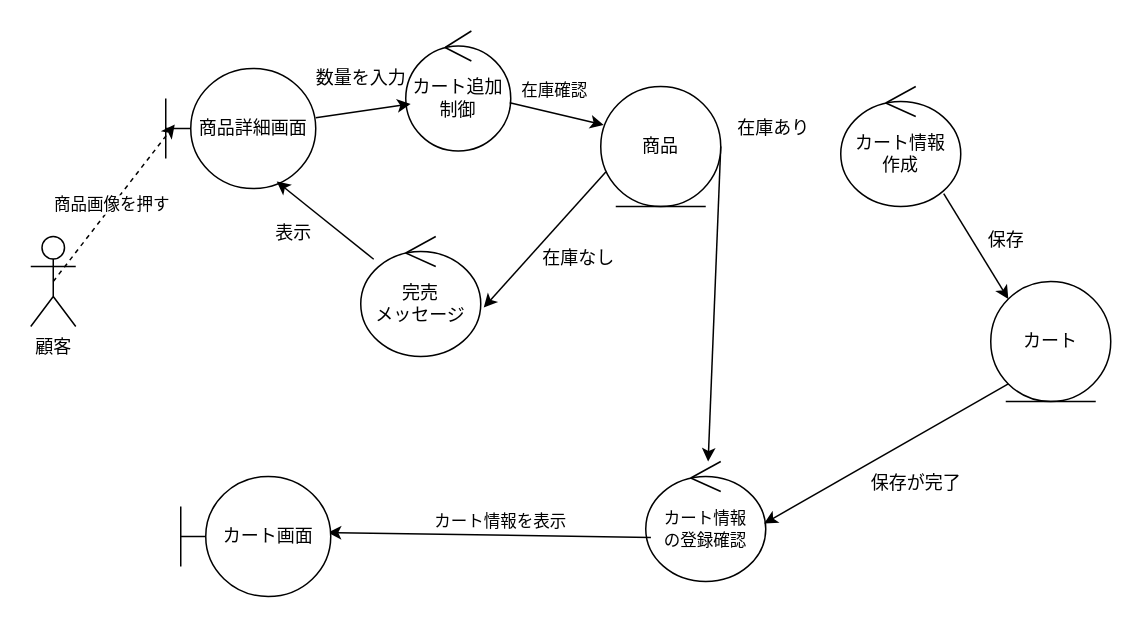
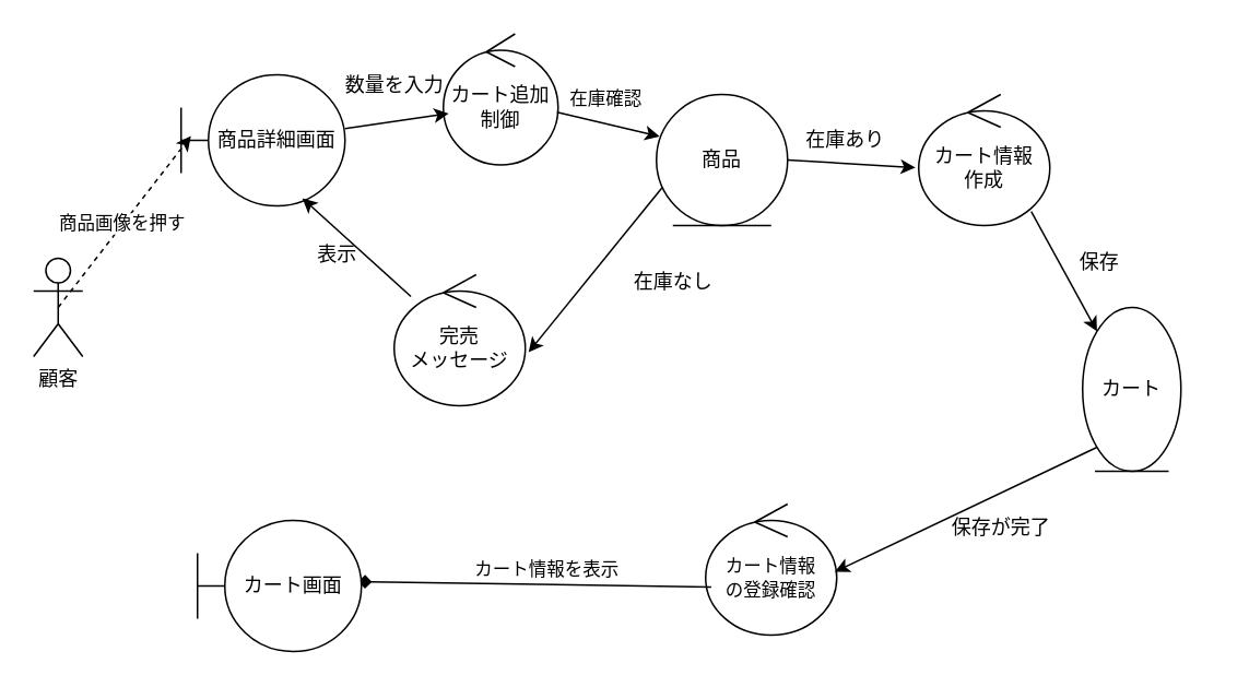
- <mxCell id="26" value="表示" style="text;html=1;align=center;verticalAlign=middle;resizable=0;points=[];autosize=1;strokeColor=none;fillColor=none;" vertex="1" parent="1"><mxGeometry x="170" y="140" width="50" height="30" as="geometry" /></mxCell>
+ <mxCell id="26" value="表示" style="text;html=1;align=center;verticalAlign=middle;resizable=0;points=[];autosize=1;strokeColor=none;fillColor=none;" vertex="1" parent="1"><mxGeometry x="180" y="140" width="50" height="30" as="geometry" /></mxCell>
- <mxCell id="17" value="在庫なし" style="text;html=1;align=center;verticalAlign=middle;resizable=0;points=[];autosize=1;strokeColor=none;fillColor=none;" parent="1" vertex="1"><mxGeometry x="350" y="157" width="70" height="30" as="geometry" /></mxCell>
+ <mxCell id="17" value="在庫なし" style="text;html=1;align=center;verticalAlign=middle;resizable=0;points=[];autosize=1;strokeColor=none;fillColor=none;" parent="1" vertex="1"><mxGeometry x="375" y="157" width="70" height="30" as="geometry" /></mxCell>
- <mxCell id="15" value="完売&lt;div&gt;メッセージ&lt;/div&gt;" style="ellipse;shape=umlControl;whiteSpace=wrap;html=1;" parent="1" vertex="1"><mxGeometry x="240" y="157" width="80" height="80" as="geometry" /></mxCell>
+ <mxCell id="15" value="完売&lt;div&gt;メッセージ&lt;/div&gt;" style="ellipse;shape=umlControl;whiteSpace=wrap;html=1;" parent="1" vertex="1"><mxGeometry x="240" y="167" width="80" height="80" as="geometry" /></mxCell>
- <mxCell id="8" value="" style="endArrow=classic;html=1;exitX=1;exitY=0.5;exitDx=0;exitDy=0;" parent="1" source="19" target="6" edge="1"><mxGeometry width="50" height="50" relative="1" as="geometry"><mxPoint x="590" y="147" as="sourcePoint" /><mxPoint x="560" y="147" as="targetPoint" /></mxGeometry></mxCell>
+ <mxCell id="8" value="" style="endArrow=classic;html=1;exitX=1;exitY=0.5;exitDx=0;exitDy=0;entryX=-0.025;entryY=0.558;entryDx=0;entryDy=0;entryPerimeter=0;" parent="1" source="19" target="25" edge="1"><mxGeometry width="50" height="50" relative="1" as="geometry"><mxPoint x="590" y="147" as="sourcePoint" /><mxPoint x="560" y="147" as="targetPoint" /></mxGeometry></mxCell>
- <mxCell id="5" value="カート" style="ellipse;shape=umlEntity;whiteSpace=wrap;html=1;" parent="1" vertex="1"><mxGeometry x="660" y="187" width="80" height="80" as="geometry" /></mxCell>
+ <mxCell id="5" value="カート" style="ellipse;shape=umlEntity;whiteSpace=wrap;html=1;" parent="1" vertex="1"><mxGeometry x="660" y="187" width="60" height="100" as="geometry" /></mxCell>
- <mxCell id="10" value="" style="endArrow=classic;html=1;exitX=0.043;exitY=0.633;exitDx=0;exitDy=0;exitPerimeter=0;entryX=0.98;entryY=0.467;entryDx=0;entryDy=0;entryPerimeter=0;" parent="1" source="6" target="14" edge="1"><mxGeometry width="50" height="50" relative="1" as="geometry"><mxPoint x="309" y="122" as="sourcePoint" /><mxPoint x="447" y="120" as="targetPoint" /></mxGeometry></mxCell>
+ <mxCell id="10" value="" style="endArrow=diamond;html=1;exitX=0.043;exitY=0.633;exitDx=0;exitDy=0;exitPerimeter=0;entryX=0.98;entryY=0.467;entryDx=0;entryDy=0;entryPerimeter=0;" parent="1" source="6" target="14" edge="1"><mxGeometry width="50" height="50" relative="1" as="geometry"><mxPoint x="309" y="122" as="sourcePoint" /><mxPoint x="447" y="120" as="targetPoint" /></mxGeometry></mxCell>
